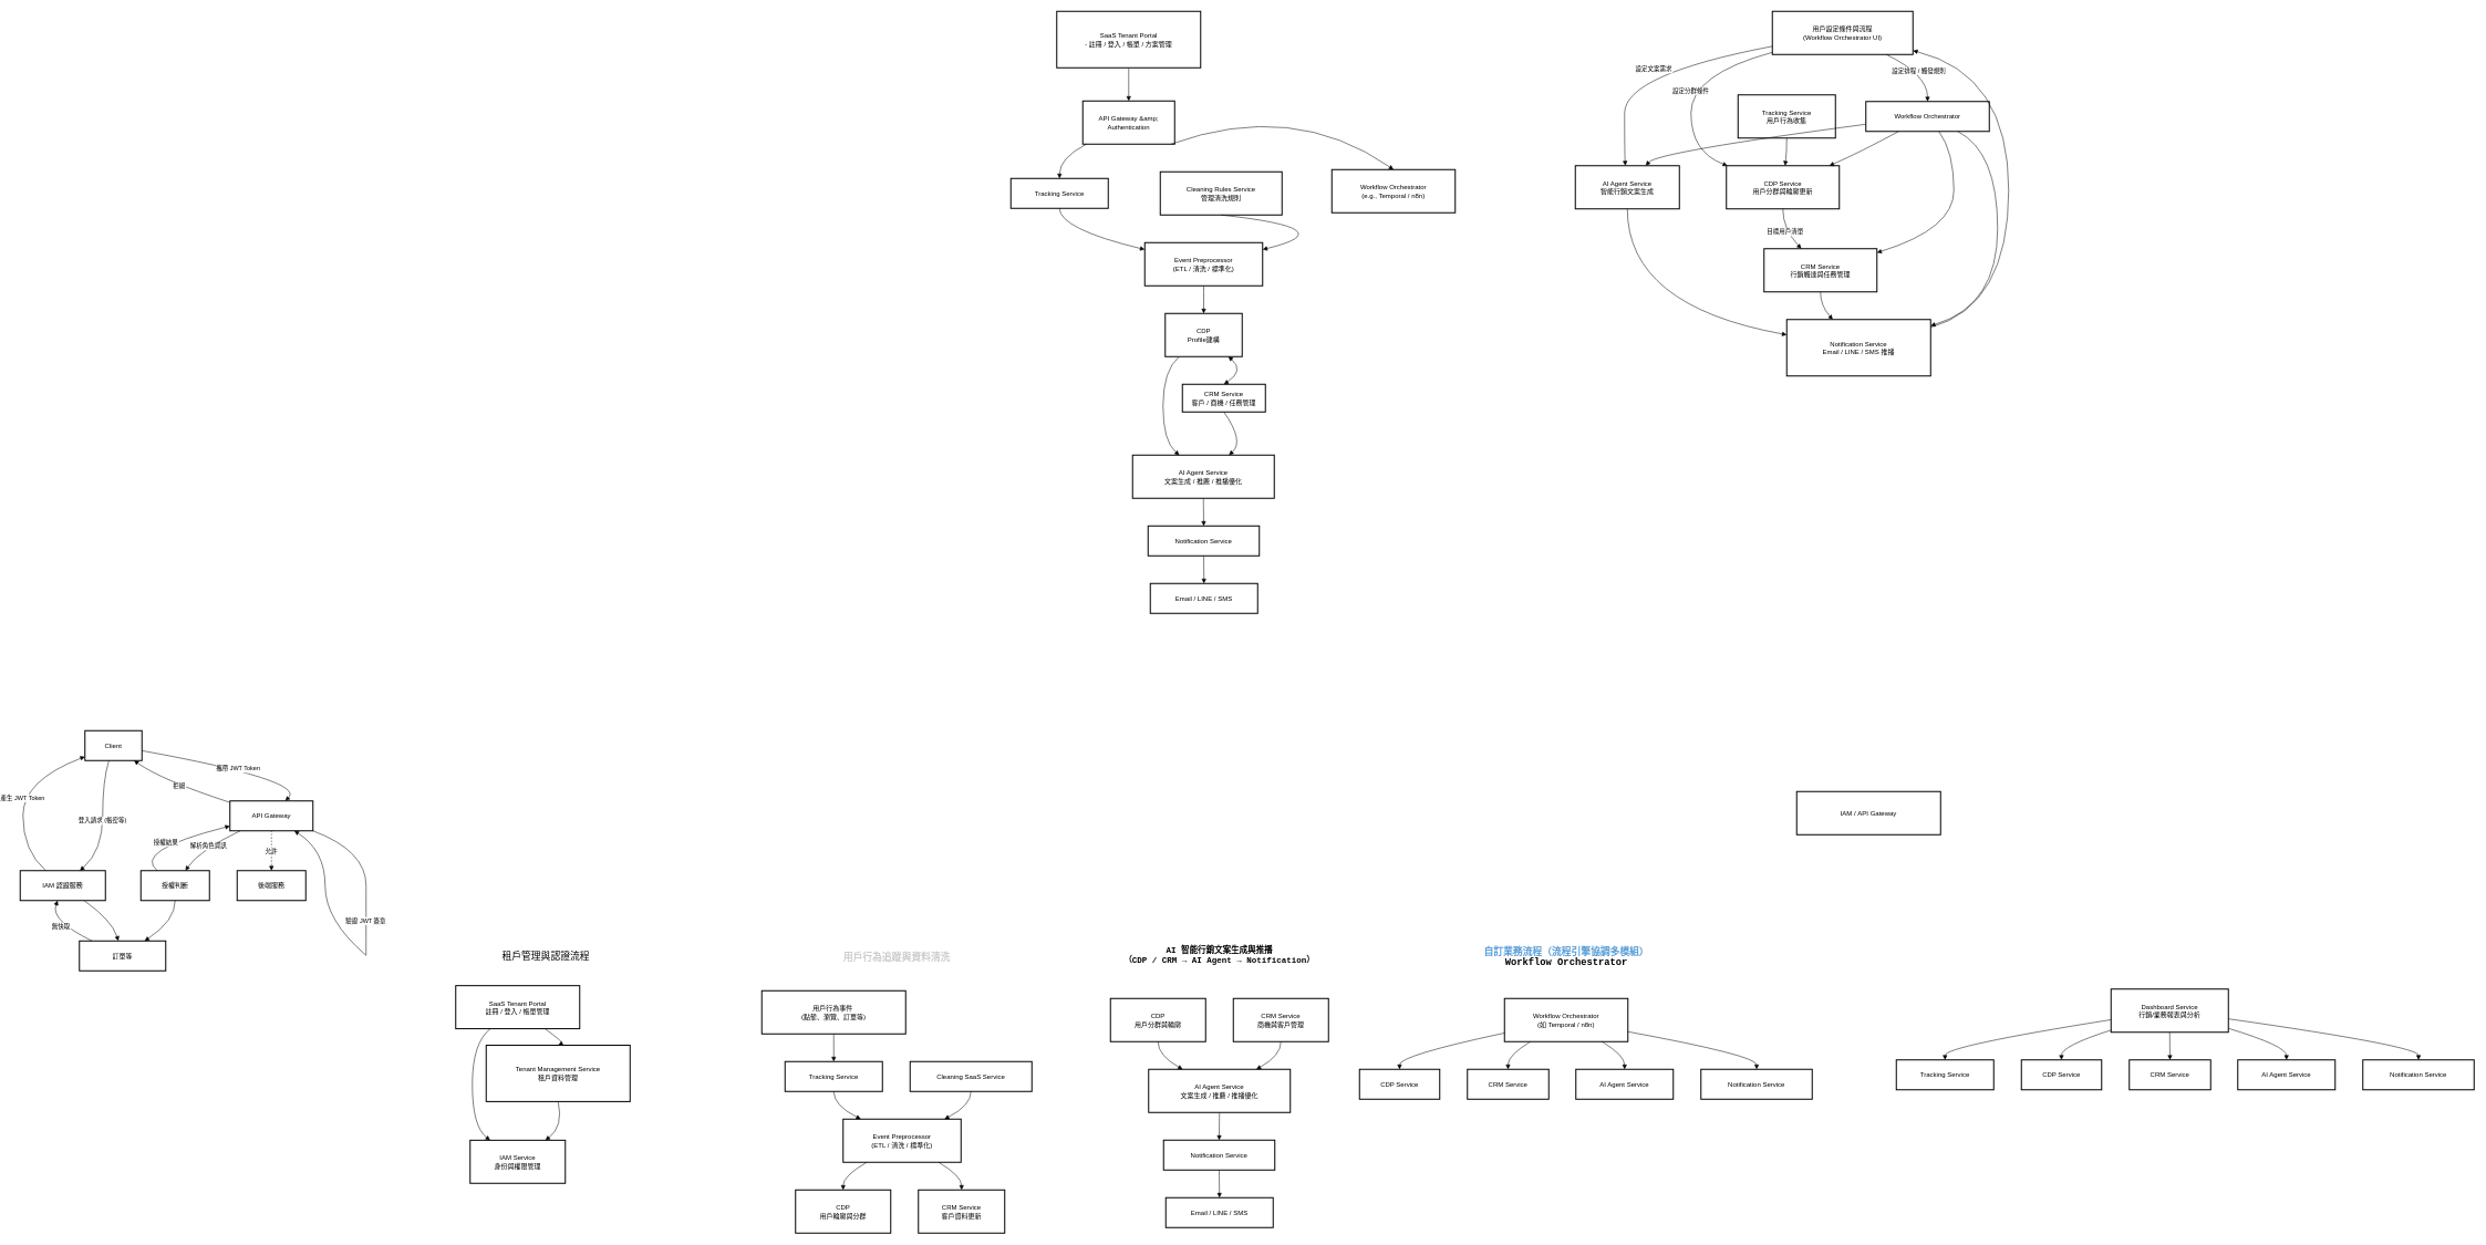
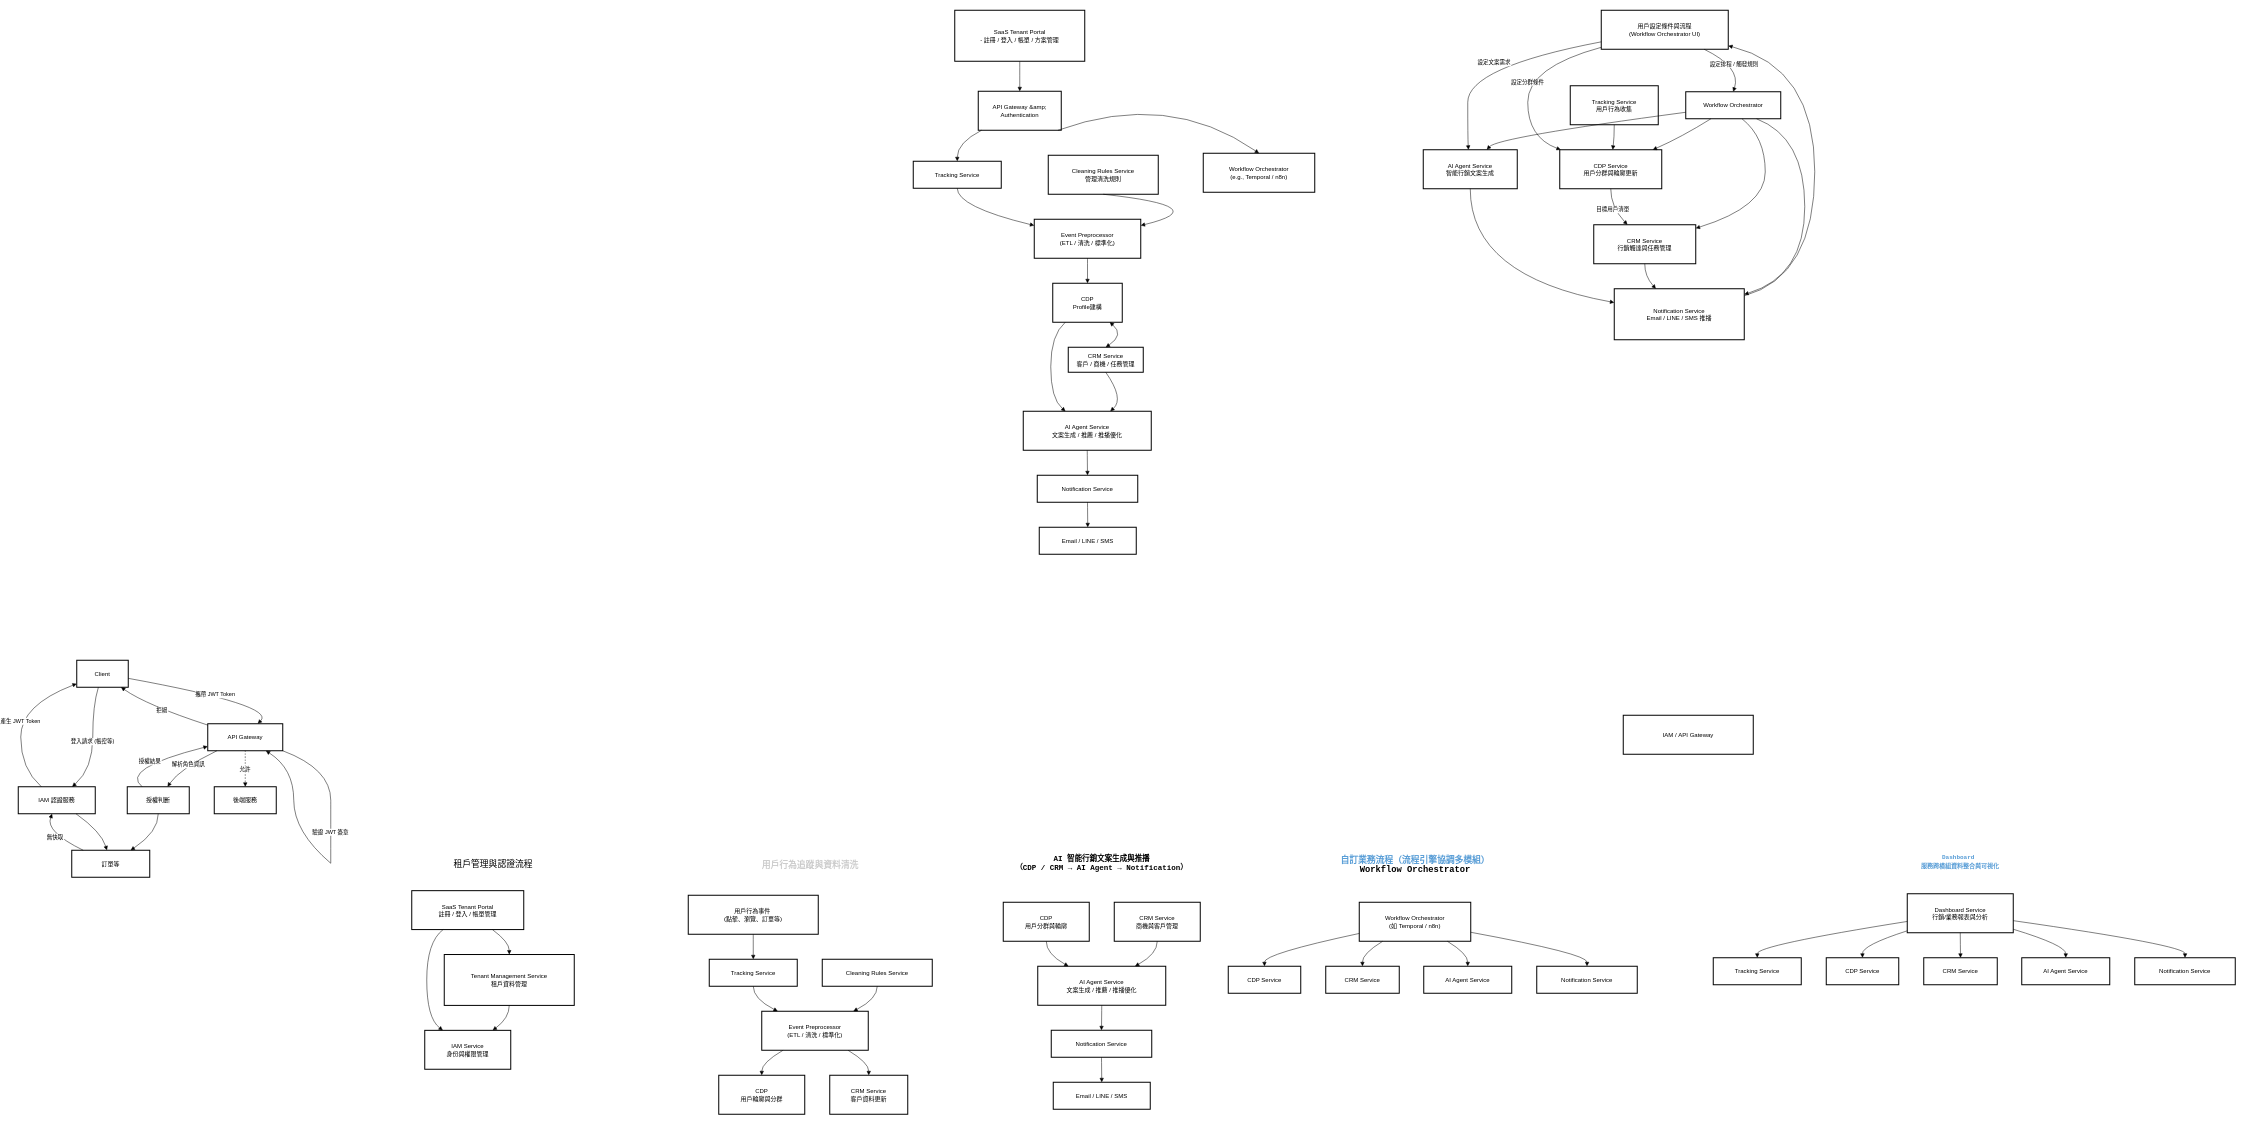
- <mxCell id="9" value="Workflow Orchestrator" style="whiteSpace=wrap;strokeWidth=2;" vertex="1" parent="2"><mxGeometry x="525" y="163" width="223" height="54" as="geometry" /></mxCell>
+ <mxCell id="9" value="Workflow Orchestrator" style="whiteSpace=wrap;strokeWidth=2;" vertex="1" parent="2"><mxGeometry x="525" y="163" width="190" height="54" as="geometry" /></mxCell>
+ <mxCell id="93" value="&lt;div style=&quot;font-family: Menlo, Monaco, &amp;quot;Courier New&amp;quot;, monospace; line-height: 18px; white-space: pre;&quot;&gt;&lt;span style=&quot;font-weight: bold;&quot;&gt;&lt;font style=&quot;color: light-dark(rgb(86, 156, 214), rgb(255, 255, 255));&quot;&gt;Dashboard &lt;/font&gt;&lt;/span&gt;&lt;/div&gt;&lt;div style=&quot;font-family: Menlo, Monaco, &amp;quot;Courier New&amp;quot;, monospace; line-height: 18px; white-space: pre;&quot;&gt;&lt;span style=&quot;font-weight: bold;&quot;&gt;&lt;font style=&quot;color: light-dark(rgb(86, 156, 214), rgb(255, 255, 255));&quot;&gt;服務跨模組資料整合與可視化&lt;/font&gt;&lt;/span&gt;&lt;/div&gt;" style="rounded=0;whiteSpace=wrap;html=1;align=center;verticalAlign=middle;fontFamily=Helvetica;fontSize=12;fontColor=default;autosize=1;resizable=0;fillColor=none;gradientColor=none;strokeColor=none;" vertex="1" parent="81"><mxGeometry x="404" width="180" height="50" as="geometry" /></mxCell>
- <mxCell id="98" value="Tenant Management Service&#10;租戶資料管理" style="whiteSpace=wrap;strokeWidth=2;" vertex="1" parent="96"><mxGeometry x="55" y="107.702" width="260" height="101.762" as="geometry" /></mxCell>
+ <mxCell id="98" value="Tenant Management Service&#10;租戶資料管理" style="whiteSpace=wrap;strokeWidth=2;" vertex="1" parent="96"><mxGeometry x="65" y="127.702" width="260" height="101.762" as="geometry" /></mxCell>
- <mxCell id="49" value="Cleaning SaaS Service" style="whiteSpace=wrap;strokeWidth=2;" vertex="1" parent="46"><mxGeometry x="268" y="128" width="220" height="54" as="geometry" /></mxCell>
+ <mxCell id="49" value="Cleaning Rules Service" style="whiteSpace=wrap;strokeWidth=2;" vertex="1" parent="46"><mxGeometry x="268" y="128" width="220" height="54" as="geometry" /></mxCell>
